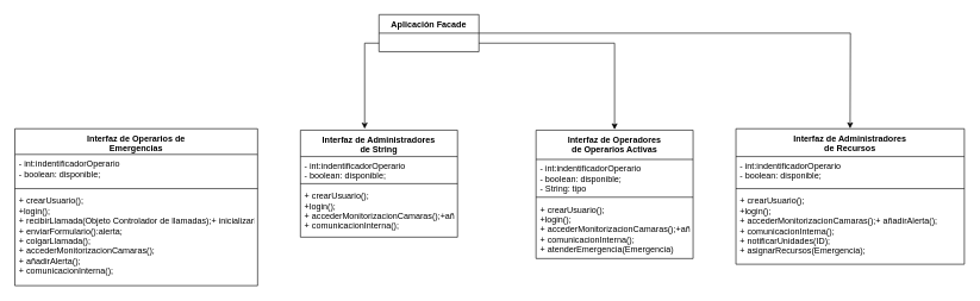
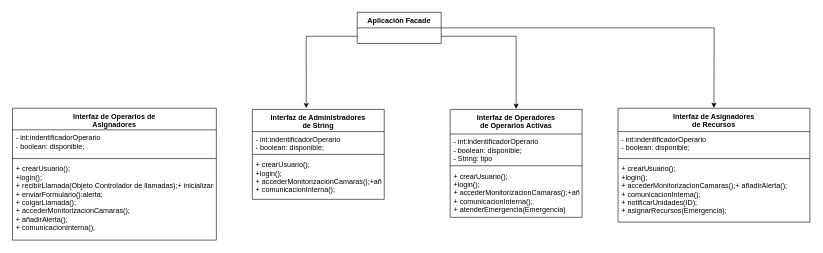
- <mxCell id="5" value="Aplicación Facade" style="swimlane;fontStyle=1;childLayout=stackLayout;horizontal=1;startSize=26;fillColor=none;horizontalStack=0;resizeParent=1;resizeParentMax=0;resizeLast=0;collapsible=1;marginBottom=0;" parent="1" vertex="1"><mxGeometry x="530" y="20" width="140" height="52" as="geometry" /></mxCell>
+ <mxCell id="5" value="Aplicación Facade" style="swimlane;fontStyle=1;childLayout=stackLayout;horizontal=1;startSize=26;fillColor=none;horizontalStack=0;resizeParent=1;resizeParentMax=0;resizeLast=0;collapsible=1;marginBottom=0;" parent="1" vertex="1"><mxGeometry x="595" y="20" width="140" height="52" as="geometry" /></mxCell>
- <mxCell id="6" value="Interfaz de Operarios de&#10; Emergencias" style="swimlane;fontStyle=1;align=center;verticalAlign=top;childLayout=stackLayout;horizontal=1;startSize=36;horizontalStack=0;resizeParent=1;resizeParentMax=0;resizeLast=0;collapsible=1;marginBottom=0;" parent="1" vertex="1"><mxGeometry x="20" y="180" width="340" height="220" as="geometry" /></mxCell>
+ <mxCell id="6" value="Interfaz de Operarios de&#10; Asignadores" style="swimlane;fontStyle=1;align=center;verticalAlign=top;childLayout=stackLayout;horizontal=1;startSize=36;horizontalStack=0;resizeParent=1;resizeParentMax=0;resizeLast=0;collapsible=1;marginBottom=0;" parent="1" vertex="1"><mxGeometry x="20" y="180" width="340" height="220" as="geometry" /></mxCell>
- <mxCell id="14" value="Interfaz de Administradores &#10;de Recursos" style="swimlane;fontStyle=1;align=center;verticalAlign=top;childLayout=stackLayout;horizontal=1;startSize=39;horizontalStack=0;resizeParent=1;resizeParentMax=0;resizeLast=0;collapsible=1;marginBottom=0;" vertex="1" parent="1"><mxGeometry x="1030" y="180" width="320" height="190" as="geometry" /></mxCell>
+ <mxCell id="14" value="Interfaz de Asignadores &#10;de Recursos" style="swimlane;fontStyle=1;align=center;verticalAlign=top;childLayout=stackLayout;horizontal=1;startSize=39;horizontalStack=0;resizeParent=1;resizeParentMax=0;resizeLast=0;collapsible=1;marginBottom=0;" vertex="1" parent="1"><mxGeometry x="1030" y="180" width="320" height="190" as="geometry" /></mxCell>
